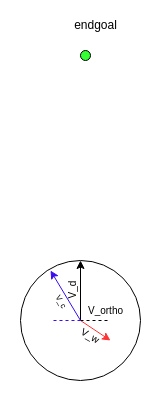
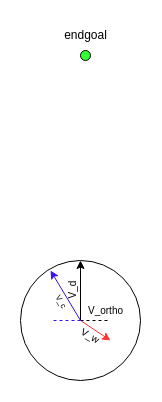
- <mxCell id="13" value="endgoal" style="text;html=1;align=center;verticalAlign=middle;resizable=0;points=[];autosize=1;strokeColor=none;fillColor=none;" vertex="1" parent="1"><mxGeometry x="60" y="10" width="70" height="30" as="geometry" /></mxCell>
+ <mxCell id="13" value="endgoal" style="text;html=1;align=center;verticalAlign=middle;resizable=0;points=[];autosize=1;strokeColor=none;fillColor=none;" vertex="1" parent="1"><mxGeometry x="50" y="20" width="70" height="30" as="geometry" /></mxCell>
